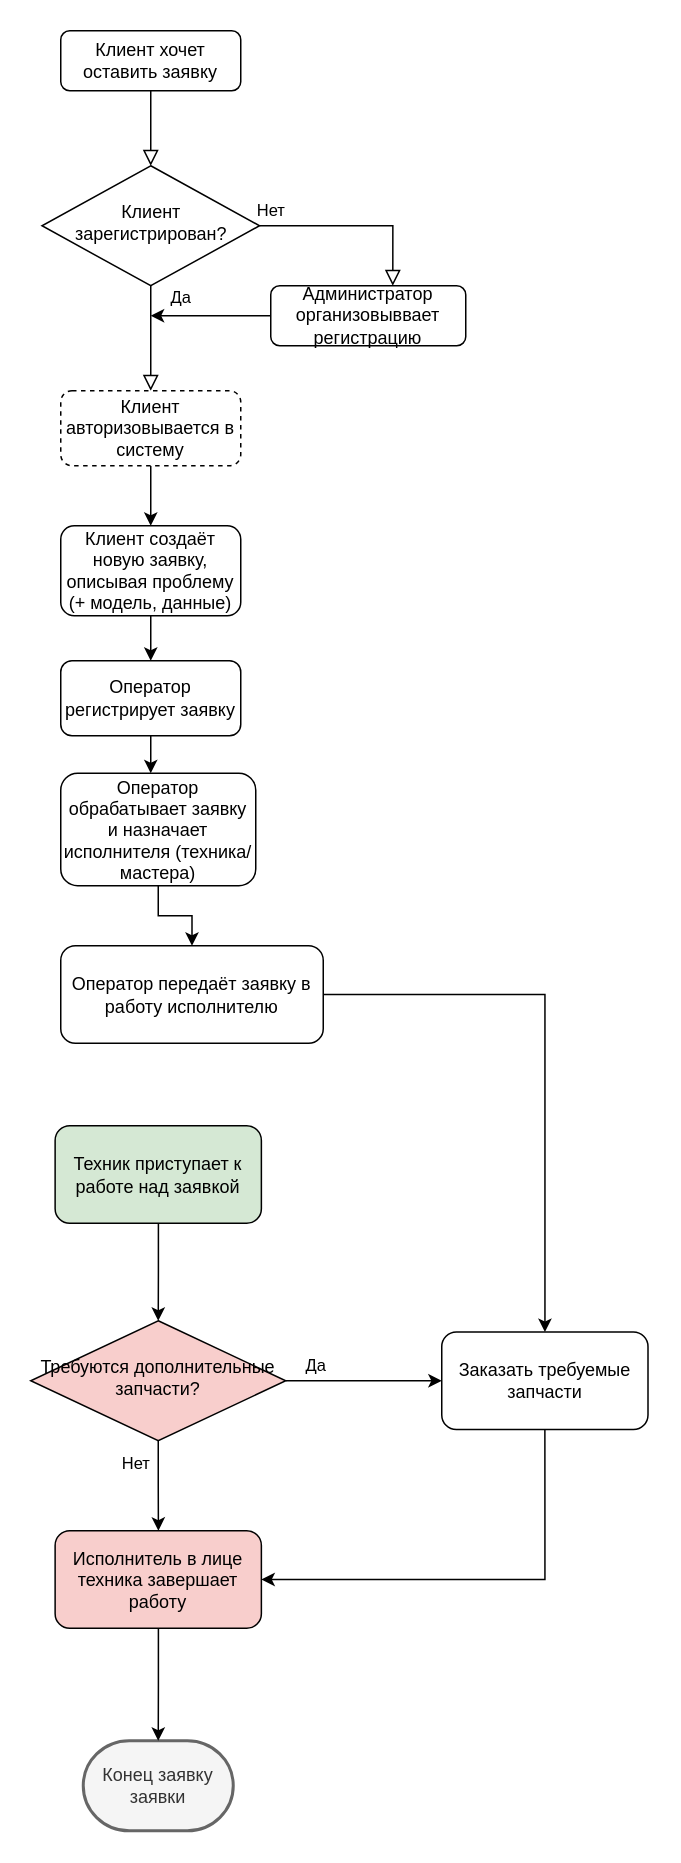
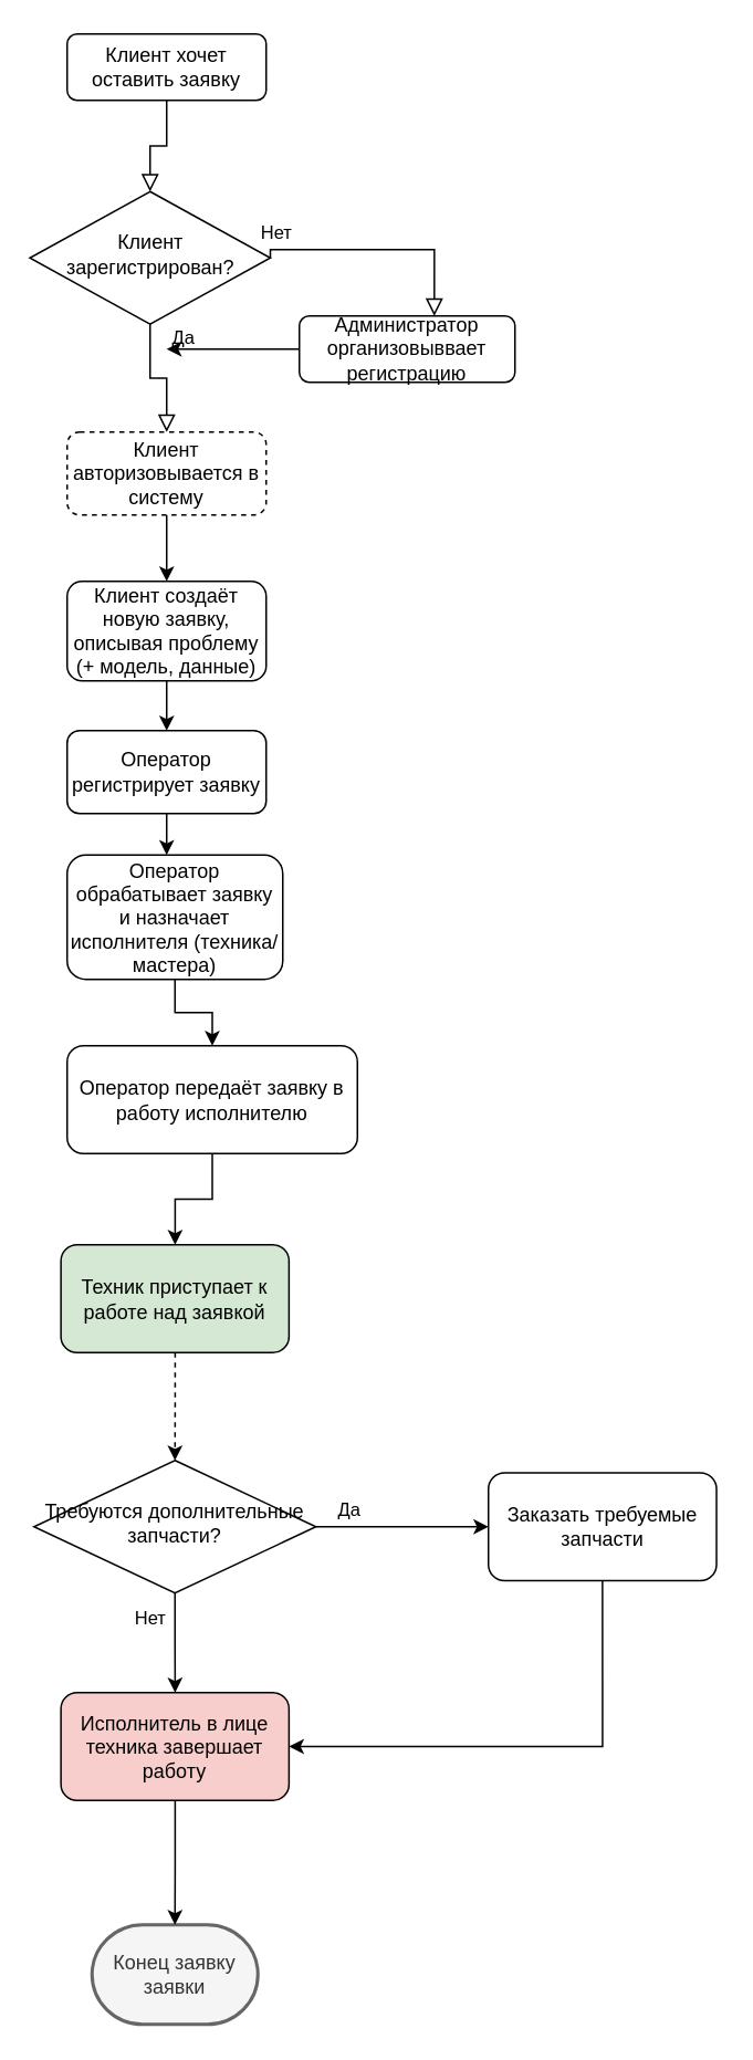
- <mxCell id="6" value="Клиент зарегистрирован?" style="rhombus;whiteSpace=wrap;html=1;shadow=0;fontFamily=Helvetica;fontSize=12;align=center;strokeWidth=1;spacing=6;spacingTop=-4;" parent="1" vertex="1"><mxGeometry x="27.5" y="110" width="145" height="80" as="geometry" /></mxCell>
+ <mxCell id="6" value="Клиент зарегистрирован?" style="rhombus;whiteSpace=wrap;html=1;shadow=0;fontFamily=Helvetica;fontSize=12;align=center;strokeWidth=1;spacing=6;spacingTop=-4;" parent="1" vertex="1"><mxGeometry x="17.5" y="115" width="145" height="80" as="geometry" /></mxCell>
- <mxCell id="18" style="edgeStyle=orthogonalEdgeStyle;rounded=0;orthogonalLoop=1;jettySize=auto;html=1;" parent="1" source="19" target="26" edge="1"><mxGeometry relative="1" as="geometry" /></mxCell>
+ <mxCell id="18" style="edgeStyle=orthogonalEdgeStyle;rounded=0;orthogonalLoop=1;jettySize=auto;html=1;" parent="1" source="19" target="21" edge="1"><mxGeometry relative="1" as="geometry" /></mxCell>
- <mxCell id="20" style="edgeStyle=orthogonalEdgeStyle;rounded=0;orthogonalLoop=1;jettySize=auto;html=1;" parent="1" source="21" target="24" edge="1"><mxGeometry relative="1" as="geometry" /></mxCell>
+ <mxCell id="20" style="edgeStyle=orthogonalEdgeStyle;rounded=0;orthogonalLoop=1;jettySize=auto;html=1;dashed=1;" parent="1" source="21" target="24" edge="1"><mxGeometry relative="1" as="geometry" /></mxCell>
- <mxCell id="24" value="Требуются дополнительные&lt;div&gt;запчасти?&lt;/div&gt;" style="rhombus;whiteSpace=wrap;html=1;shadow=0;fontFamily=Helvetica;fontSize=12;align=center;strokeWidth=1;spacing=6;spacingTop=-4;fillColor=#f8cecc;" parent="1" vertex="1"><mxGeometry x="20" y="880" width="170" height="80" as="geometry" /></mxCell>
+ <mxCell id="24" value="Требуются дополнительные&lt;div&gt;запчасти?&lt;/div&gt;" style="rhombus;whiteSpace=wrap;html=1;shadow=0;fontFamily=Helvetica;fontSize=12;align=center;strokeWidth=1;spacing=6;spacingTop=-4;" parent="1" vertex="1"><mxGeometry x="20" y="880" width="170" height="80" as="geometry" /></mxCell>
